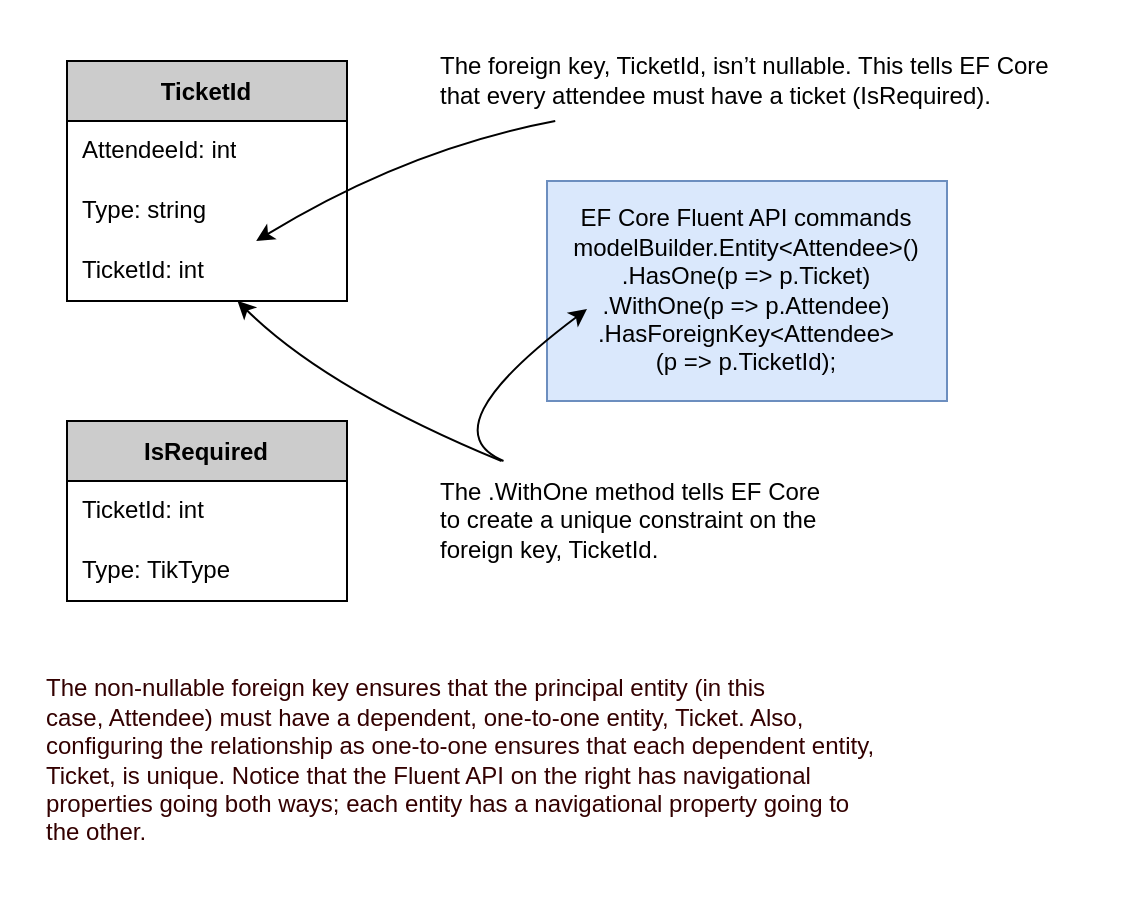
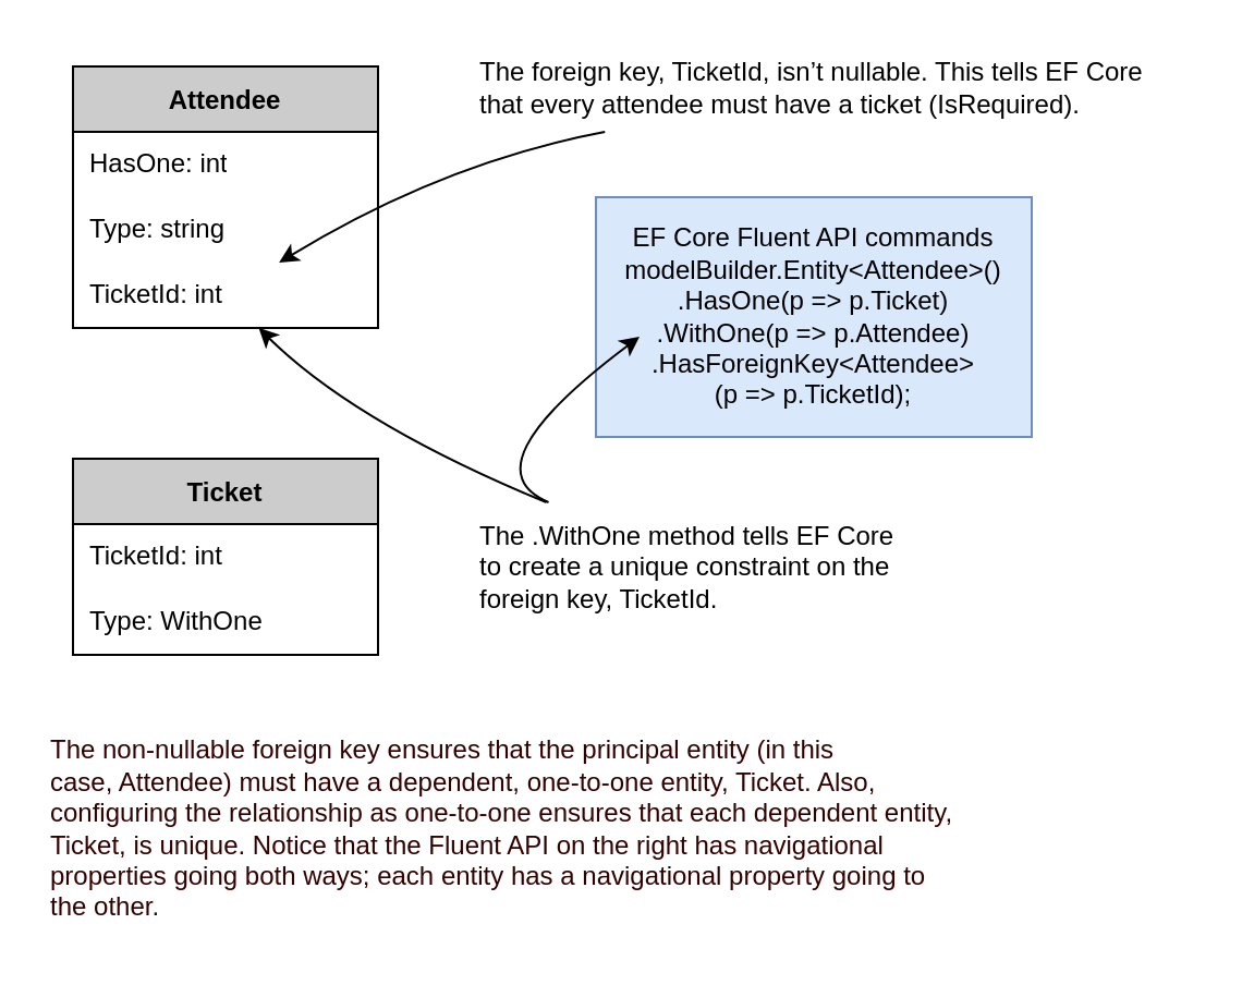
- <mxCell id="2" value="TicketId" style="shape=table;startSize=30;container=1;collapsible=0;childLayout=tableLayout;fixedRows=1;rowLines=0;fontStyle=1;fillColor=#CCCCCC;" parent="1" vertex="1"><mxGeometry x="33" y="30" width="140" height="120" as="geometry" /></mxCell>
+ <mxCell id="2" value="Attendee" style="shape=table;startSize=30;container=1;collapsible=0;childLayout=tableLayout;fixedRows=1;rowLines=0;fontStyle=1;fillColor=#CCCCCC;" parent="1" vertex="1"><mxGeometry x="33" y="30" width="140" height="120" as="geometry" /></mxCell>
- <mxCell id="4" value="AttendeeId: int" style="shape=partialRectangle;html=1;whiteSpace=wrap;connectable=0;fillColor=none;top=0;left=0;bottom=0;right=0;align=left;spacingLeft=6;overflow=hidden;" parent="3" vertex="1"><mxGeometry width="140" height="30" as="geometry"><mxRectangle width="140" height="30" as="alternateBounds" /></mxGeometry></mxCell>
+ <mxCell id="4" value="HasOne: int" style="shape=partialRectangle;html=1;whiteSpace=wrap;connectable=0;fillColor=none;top=0;left=0;bottom=0;right=0;align=left;spacingLeft=6;overflow=hidden;" parent="3" vertex="1"><mxGeometry width="140" height="30" as="geometry"><mxRectangle width="140" height="30" as="alternateBounds" /></mxGeometry></mxCell>
- <mxCell id="9" value="IsRequired" style="shape=table;startSize=30;container=1;collapsible=0;childLayout=tableLayout;fixedRows=1;rowLines=0;fontStyle=1;fillColor=#CCCCCC;" parent="1" vertex="1"><mxGeometry x="33" y="210" width="140" height="90" as="geometry" /></mxCell>
+ <mxCell id="9" value="Ticket" style="shape=table;startSize=30;container=1;collapsible=0;childLayout=tableLayout;fixedRows=1;rowLines=0;fontStyle=1;fillColor=#CCCCCC;" parent="1" vertex="1"><mxGeometry x="33" y="210" width="140" height="90" as="geometry" /></mxCell>
- <mxCell id="13" value="Type: TikType" style="shape=partialRectangle;html=1;whiteSpace=wrap;connectable=0;fillColor=none;top=0;left=0;bottom=0;right=0;align=left;spacingLeft=6;overflow=hidden;" parent="12" vertex="1"><mxGeometry width="140" height="30" as="geometry"><mxRectangle width="140" height="30" as="alternateBounds" /></mxGeometry></mxCell>
+ <mxCell id="13" value="Type: WithOne" style="shape=partialRectangle;html=1;whiteSpace=wrap;connectable=0;fillColor=none;top=0;left=0;bottom=0;right=0;align=left;spacingLeft=6;overflow=hidden;" parent="12" vertex="1"><mxGeometry width="140" height="30" as="geometry"><mxRectangle width="140" height="30" as="alternateBounds" /></mxGeometry></mxCell>
